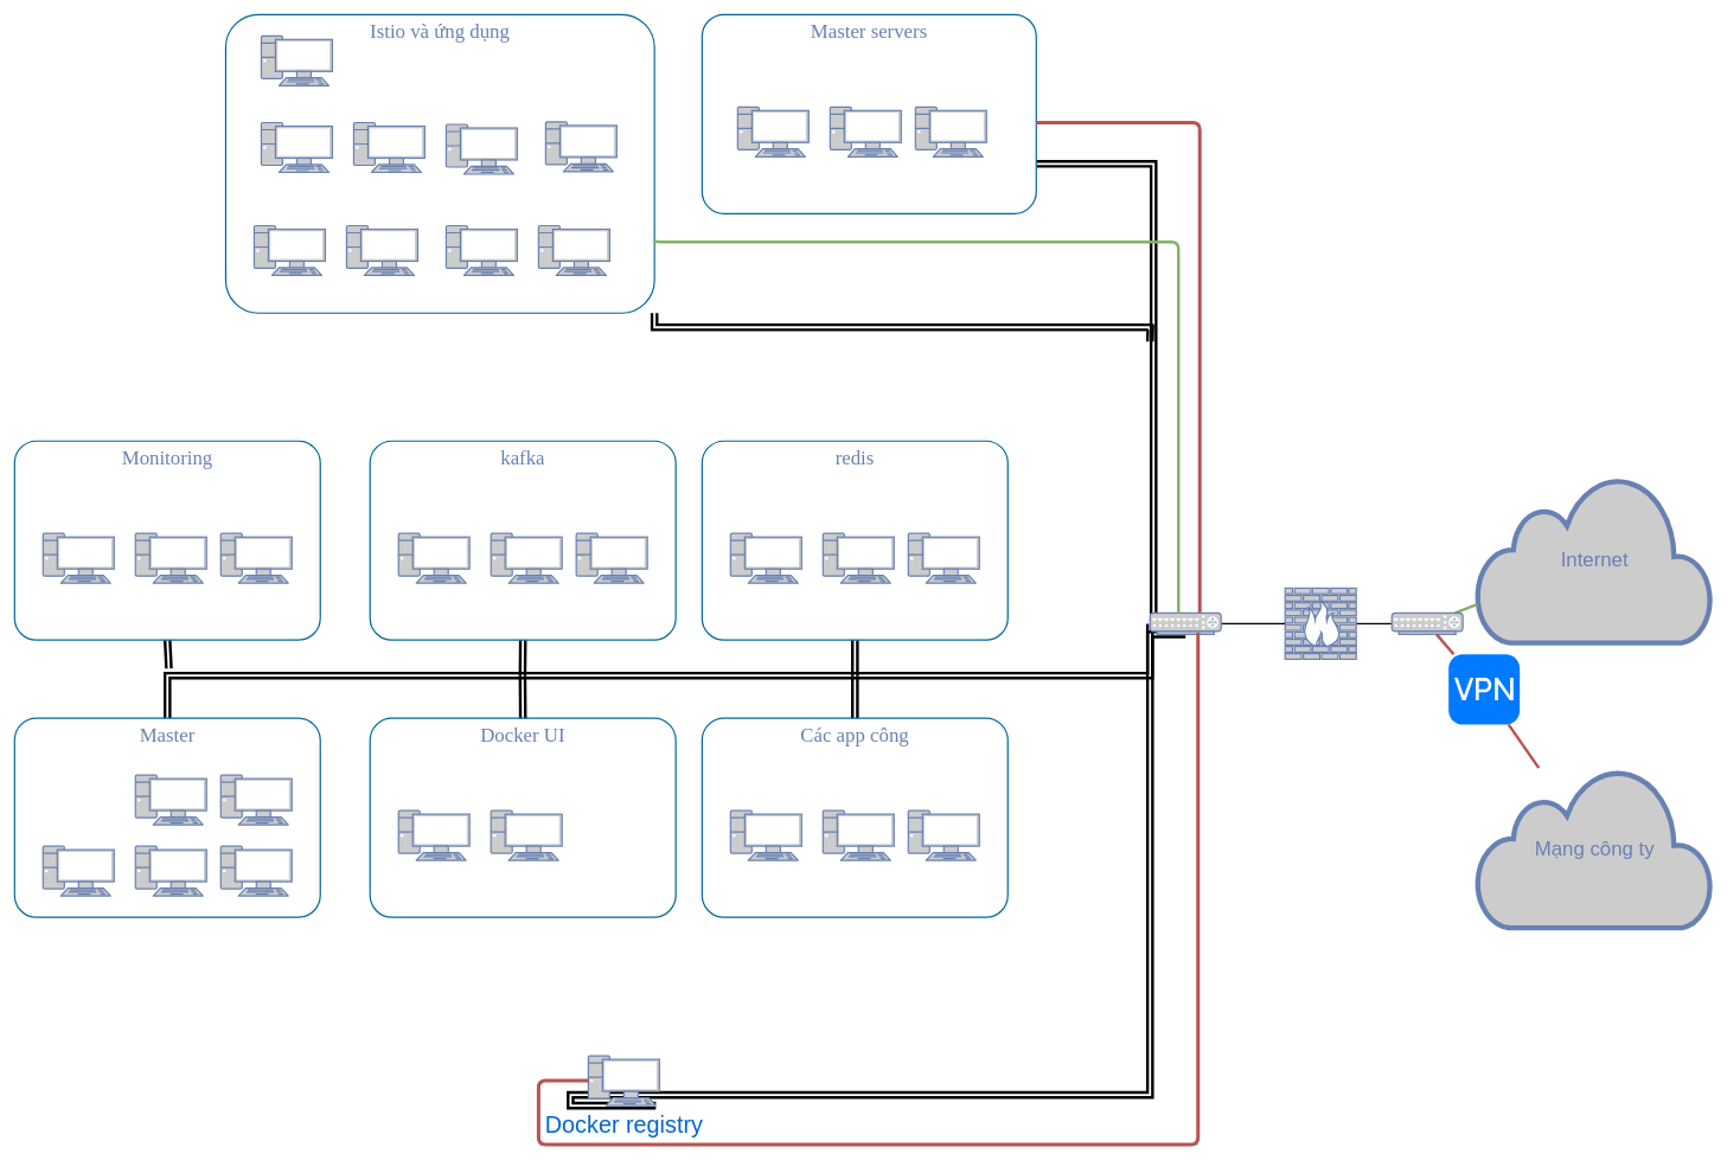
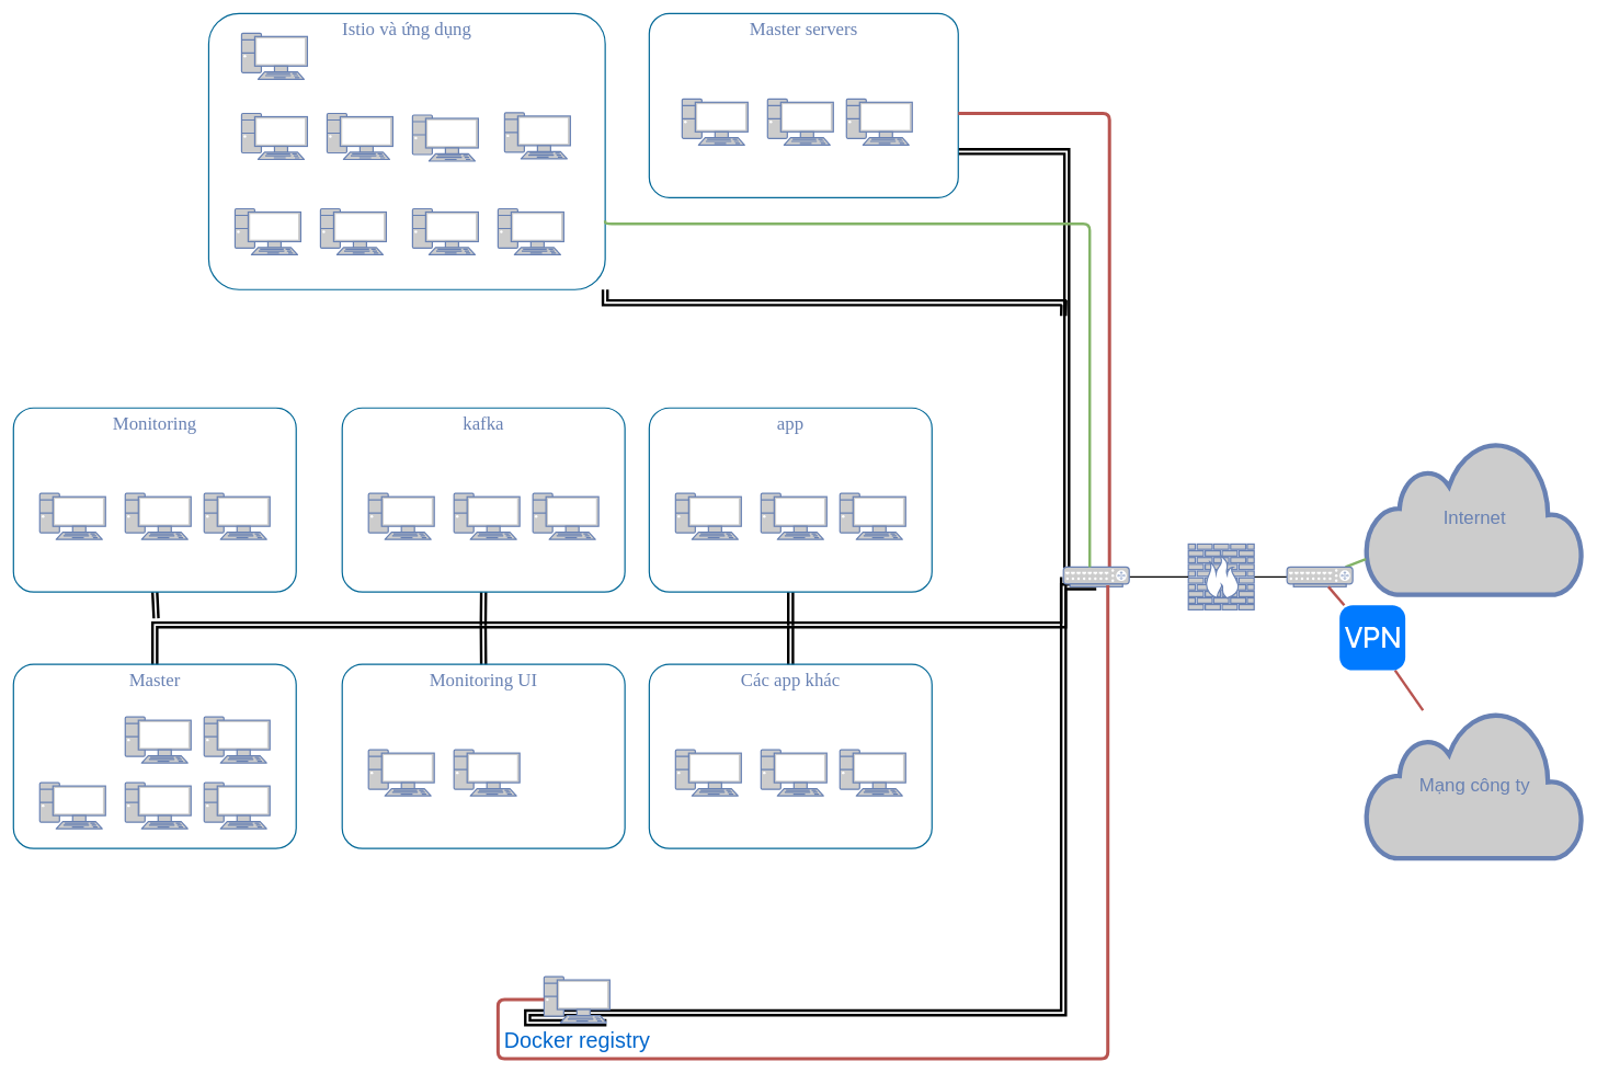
- <mxCell id="41" value="redis" style="rounded=1;whiteSpace=wrap;html=1;shadow=0;comic=0;strokeColor=#036897;strokeWidth=2;fillColor=none;fontFamily=Verdana;fontSize=28;fontColor=#6881B3;align=center;arcSize=11;verticalAlign=top;" vertex="1" parent="1"><mxGeometry x="987" y="620" width="430" height="280" as="geometry" /></mxCell>
+ <mxCell id="41" value="app" style="rounded=1;whiteSpace=wrap;html=1;shadow=0;comic=0;strokeColor=#036897;strokeWidth=2;fillColor=none;fontFamily=Verdana;fontSize=28;fontColor=#6881B3;align=center;arcSize=11;verticalAlign=top;" vertex="1" parent="1"><mxGeometry x="987" y="620" width="430" height="280" as="geometry" /></mxCell>
- <mxCell id="53" value="Docker UI" style="rounded=1;whiteSpace=wrap;html=1;shadow=0;comic=0;strokeColor=#036897;strokeWidth=2;fillColor=none;fontFamily=Verdana;fontSize=28;fontColor=#6881B3;align=center;arcSize=11;verticalAlign=top;" vertex="1" parent="1"><mxGeometry x="520" y="1010" width="430" height="280" as="geometry" /></mxCell>
+ <mxCell id="53" value="Monitoring UI" style="rounded=1;whiteSpace=wrap;html=1;shadow=0;comic=0;strokeColor=#036897;strokeWidth=2;fillColor=none;fontFamily=Verdana;fontSize=28;fontColor=#6881B3;align=center;arcSize=11;verticalAlign=top;" vertex="1" parent="1"><mxGeometry x="520" y="1010" width="430" height="280" as="geometry" /></mxCell>
- <mxCell id="57" value="Các app công" style="rounded=1;whiteSpace=wrap;html=1;shadow=0;comic=0;strokeColor=#036897;strokeWidth=2;fillColor=none;fontFamily=Verdana;fontSize=28;fontColor=#6881B3;align=center;arcSize=11;verticalAlign=top;" vertex="1" parent="1"><mxGeometry x="987" y="1010" width="430" height="280" as="geometry" /></mxCell>
+ <mxCell id="57" value="Các app khác" style="rounded=1;whiteSpace=wrap;html=1;shadow=0;comic=0;strokeColor=#036897;strokeWidth=2;fillColor=none;fontFamily=Verdana;fontSize=28;fontColor=#6881B3;align=center;arcSize=11;verticalAlign=top;" vertex="1" parent="1"><mxGeometry x="987" y="1010" width="430" height="280" as="geometry" /></mxCell>
